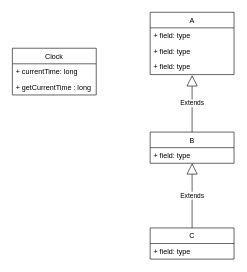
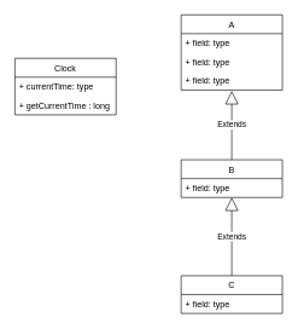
- <mxCell id="3" value="+ currentTime: long" style="text;strokeColor=none;fillColor=none;align=left;verticalAlign=top;spacingLeft=4;spacingRight=4;overflow=hidden;rotatable=0;points=[[0,0.5],[1,0.5]];portConstraint=eastwest;" parent="2" vertex="1"><mxGeometry y="26" width="140" height="26" as="geometry" /></mxCell>
+ <mxCell id="3" value="+ currentTime: type" style="text;strokeColor=none;fillColor=none;align=left;verticalAlign=top;spacingLeft=4;spacingRight=4;overflow=hidden;rotatable=0;points=[[0,0.5],[1,0.5]];portConstraint=eastwest;" parent="2" vertex="1"><mxGeometry y="26" width="140" height="26" as="geometry" /></mxCell>
